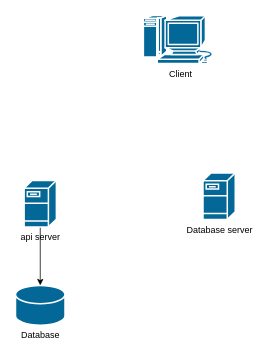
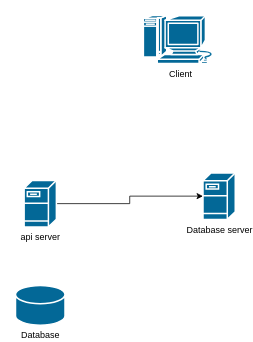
- <mxCell id="3" style="edgeStyle=orthogonalEdgeStyle;rounded=0;orthogonalLoop=1;jettySize=auto;html=1;entryX=0.5;entryY=0;entryDx=0;entryDy=0;entryPerimeter=0;" edge="1" parent="1" source="4" target="2"><mxGeometry relative="1" as="geometry" /></mxCell>
+ <mxCell id="3" style="edgeStyle=orthogonalEdgeStyle;rounded=0;orthogonalLoop=1;jettySize=auto;html=1;" edge="1" parent="1" source="4" target="6"><mxGeometry relative="1" as="geometry" /></mxCell>
